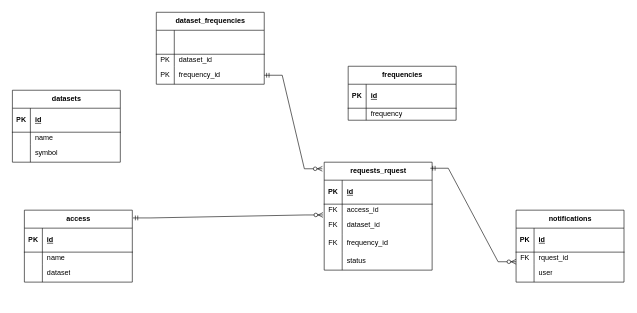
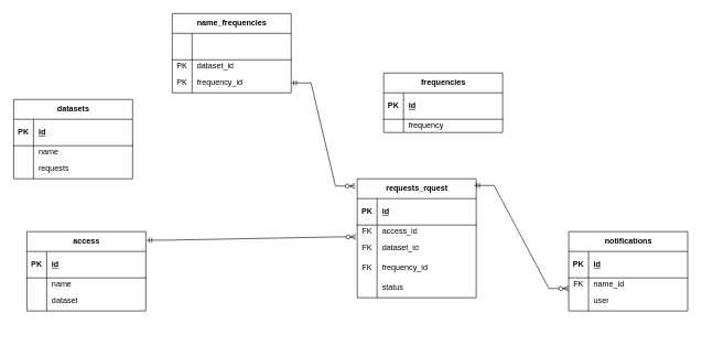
- <mxCell id="61" value="dataset_frequencies" style="shape=table;startSize=30;container=1;collapsible=1;childLayout=tableLayout;fixedRows=1;rowLines=0;fontStyle=1;align=center;resizeLast=1;html=1;" vertex="1" parent="1"><mxGeometry x="260" y="20" width="180" height="120" as="geometry" /></mxCell>
+ <mxCell id="61" value="name_frequencies" style="shape=table;startSize=30;container=1;collapsible=1;childLayout=tableLayout;fixedRows=1;rowLines=0;fontStyle=1;align=center;resizeLast=1;html=1;" vertex="1" parent="1"><mxGeometry x="260" y="20" width="180" height="120" as="geometry" /></mxCell>
- <mxCell id="38" value="symbol" style="shape=partialRectangle;connectable=0;fillColor=none;top=0;left=0;bottom=0;right=0;align=left;spacingLeft=6;overflow=hidden;whiteSpace=wrap;html=1;" parent="36" vertex="1"><mxGeometry x="30" width="150" height="30" as="geometry"><mxRectangle width="150" height="30" as="alternateBounds" /></mxGeometry></mxCell>
+ <mxCell id="38" value="requests" style="shape=partialRectangle;connectable=0;fillColor=none;top=0;left=0;bottom=0;right=0;align=left;spacingLeft=6;overflow=hidden;whiteSpace=wrap;html=1;" parent="36" vertex="1"><mxGeometry x="30" width="150" height="30" as="geometry"><mxRectangle width="150" height="30" as="alternateBounds" /></mxGeometry></mxCell>
- <mxCell id="25" value="rquest_id" style="shape=partialRectangle;connectable=0;fillColor=none;top=0;left=0;bottom=0;right=0;align=left;spacingLeft=6;overflow=hidden;whiteSpace=wrap;html=1;" parent="23" vertex="1"><mxGeometry x="30" width="150" height="20" as="geometry"><mxRectangle width="150" height="20" as="alternateBounds" /></mxGeometry></mxCell>
+ <mxCell id="25" value="name_id" style="shape=partialRectangle;connectable=0;fillColor=none;top=0;left=0;bottom=0;right=0;align=left;spacingLeft=6;overflow=hidden;whiteSpace=wrap;html=1;" parent="23" vertex="1"><mxGeometry x="30" width="150" height="20" as="geometry"><mxRectangle width="150" height="20" as="alternateBounds" /></mxGeometry></mxCell>
